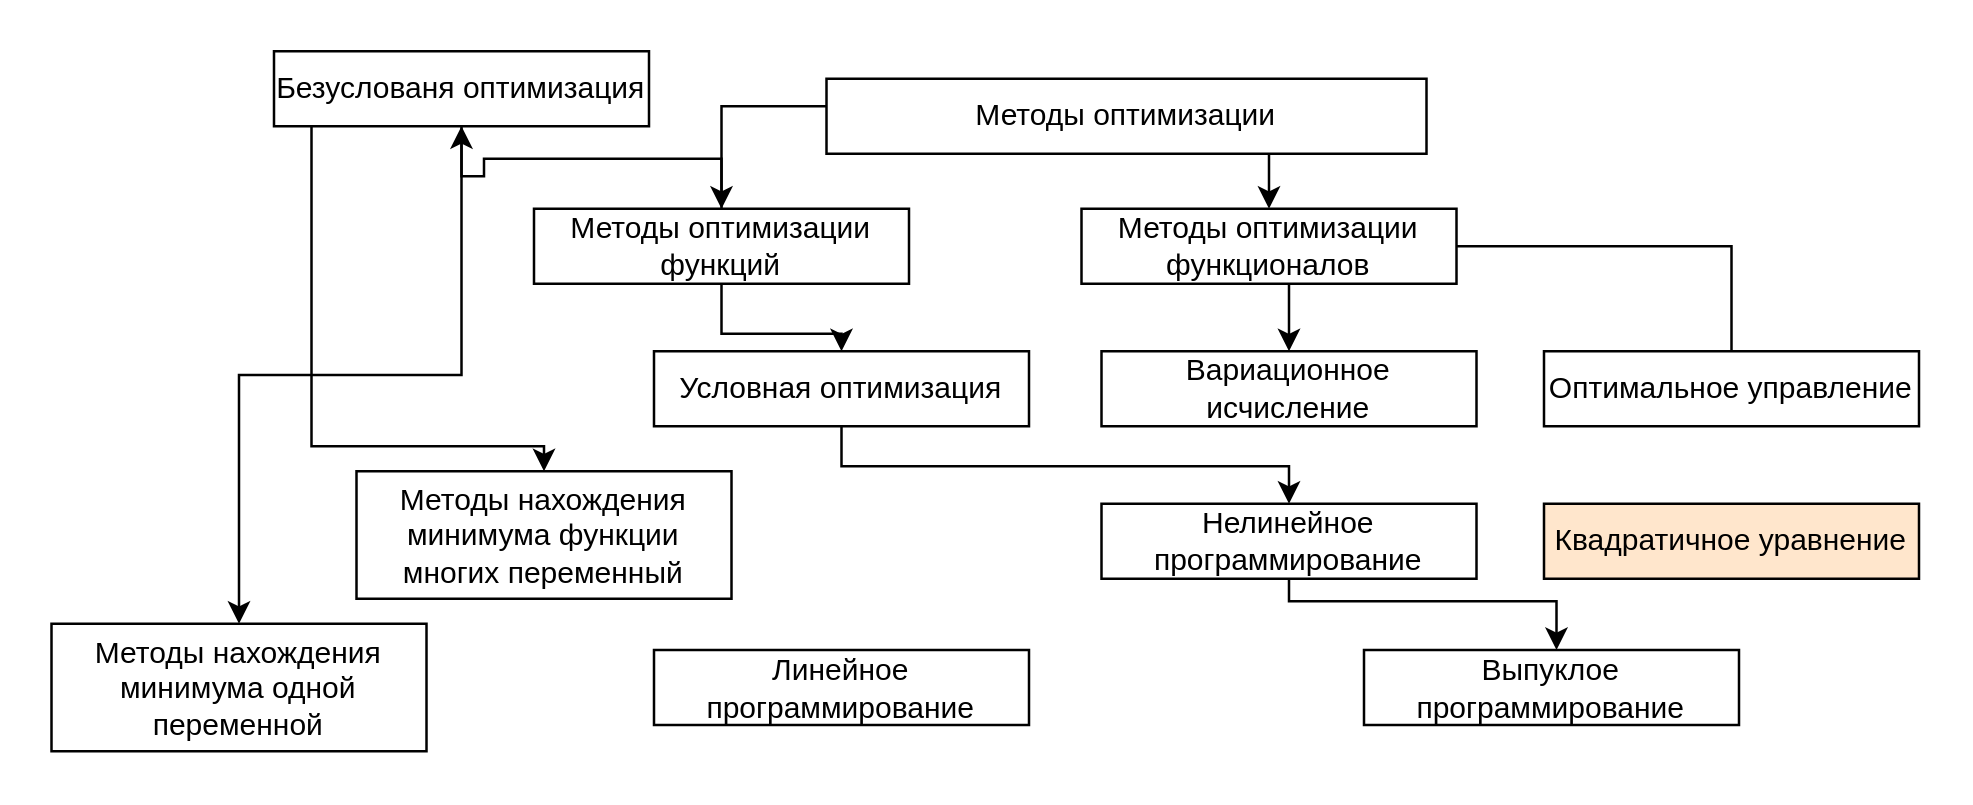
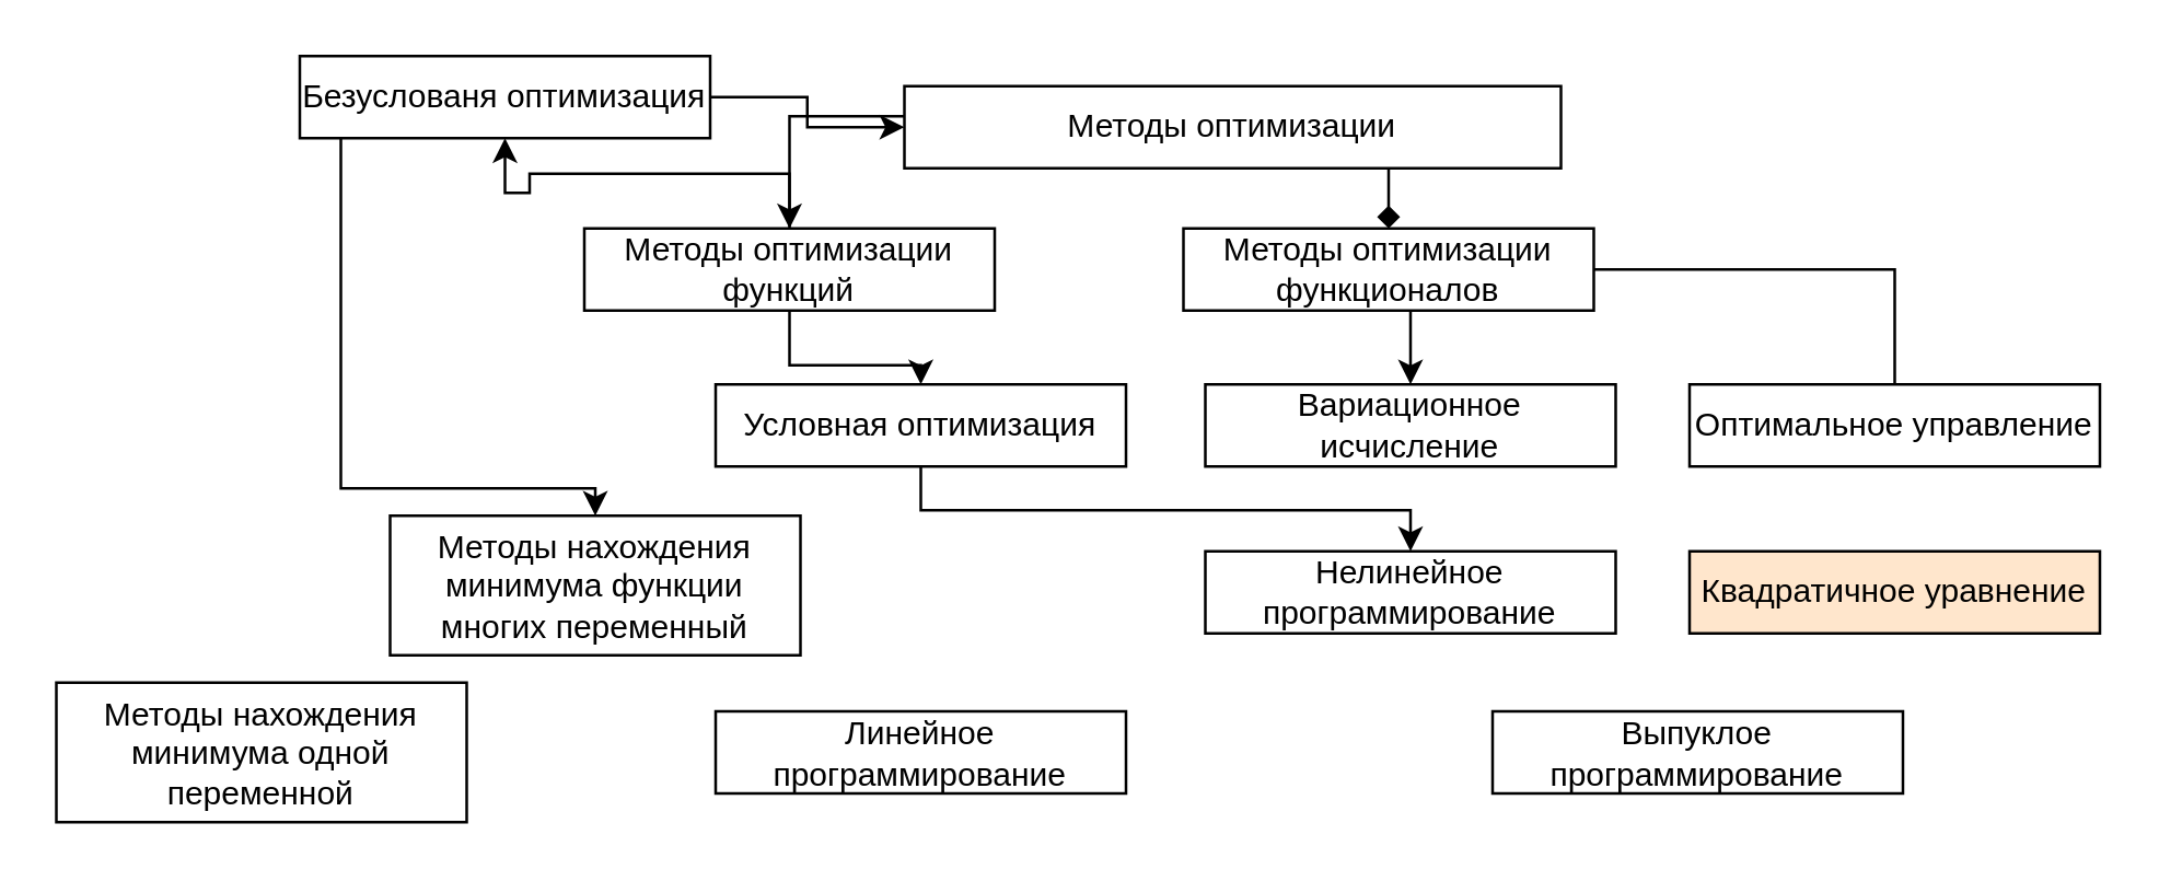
- <mxCell id="2" style="edgeStyle=orthogonalEdgeStyle;rounded=0;orthogonalLoop=1;jettySize=auto;html=1;entryX=0.5;entryY=0;entryDx=0;entryDy=0;" edge="1" parent="1" source="4" target="10"><mxGeometry relative="1" as="geometry"><Array as="points"><mxPoint x="507" y="46" /></Array></mxGeometry></mxCell>
+ <mxCell id="2" style="edgeStyle=orthogonalEdgeStyle;rounded=0;orthogonalLoop=1;jettySize=auto;html=1;entryX=0.5;entryY=0;entryDx=0;entryDy=0;endArrow=diamond;" edge="1" parent="1" source="4" target="10"><mxGeometry relative="1" as="geometry"><Array as="points"><mxPoint x="507" y="46" /></Array></mxGeometry></mxCell>
- <mxCell id="12" style="edgeStyle=orthogonalEdgeStyle;rounded=0;orthogonalLoop=1;jettySize=auto;html=1;" edge="1" parent="1" source="13" target="24"><mxGeometry relative="1" as="geometry" /></mxCell>
+ <mxCell id="12" style="edgeStyle=orthogonalEdgeStyle;rounded=0;orthogonalLoop=1;jettySize=auto;html=1;" edge="1" parent="1" source="13" target="4"><mxGeometry relative="1" as="geometry" /></mxCell>
- <mxCell id="18" style="edgeStyle=orthogonalEdgeStyle;rounded=0;orthogonalLoop=1;jettySize=auto;html=1;" edge="1" parent="1" source="19" target="21"><mxGeometry relative="1" as="geometry"><Array as="points"><mxPoint x="515" y="240" /><mxPoint x="622" y="240" /></Array></mxGeometry></mxCell>
